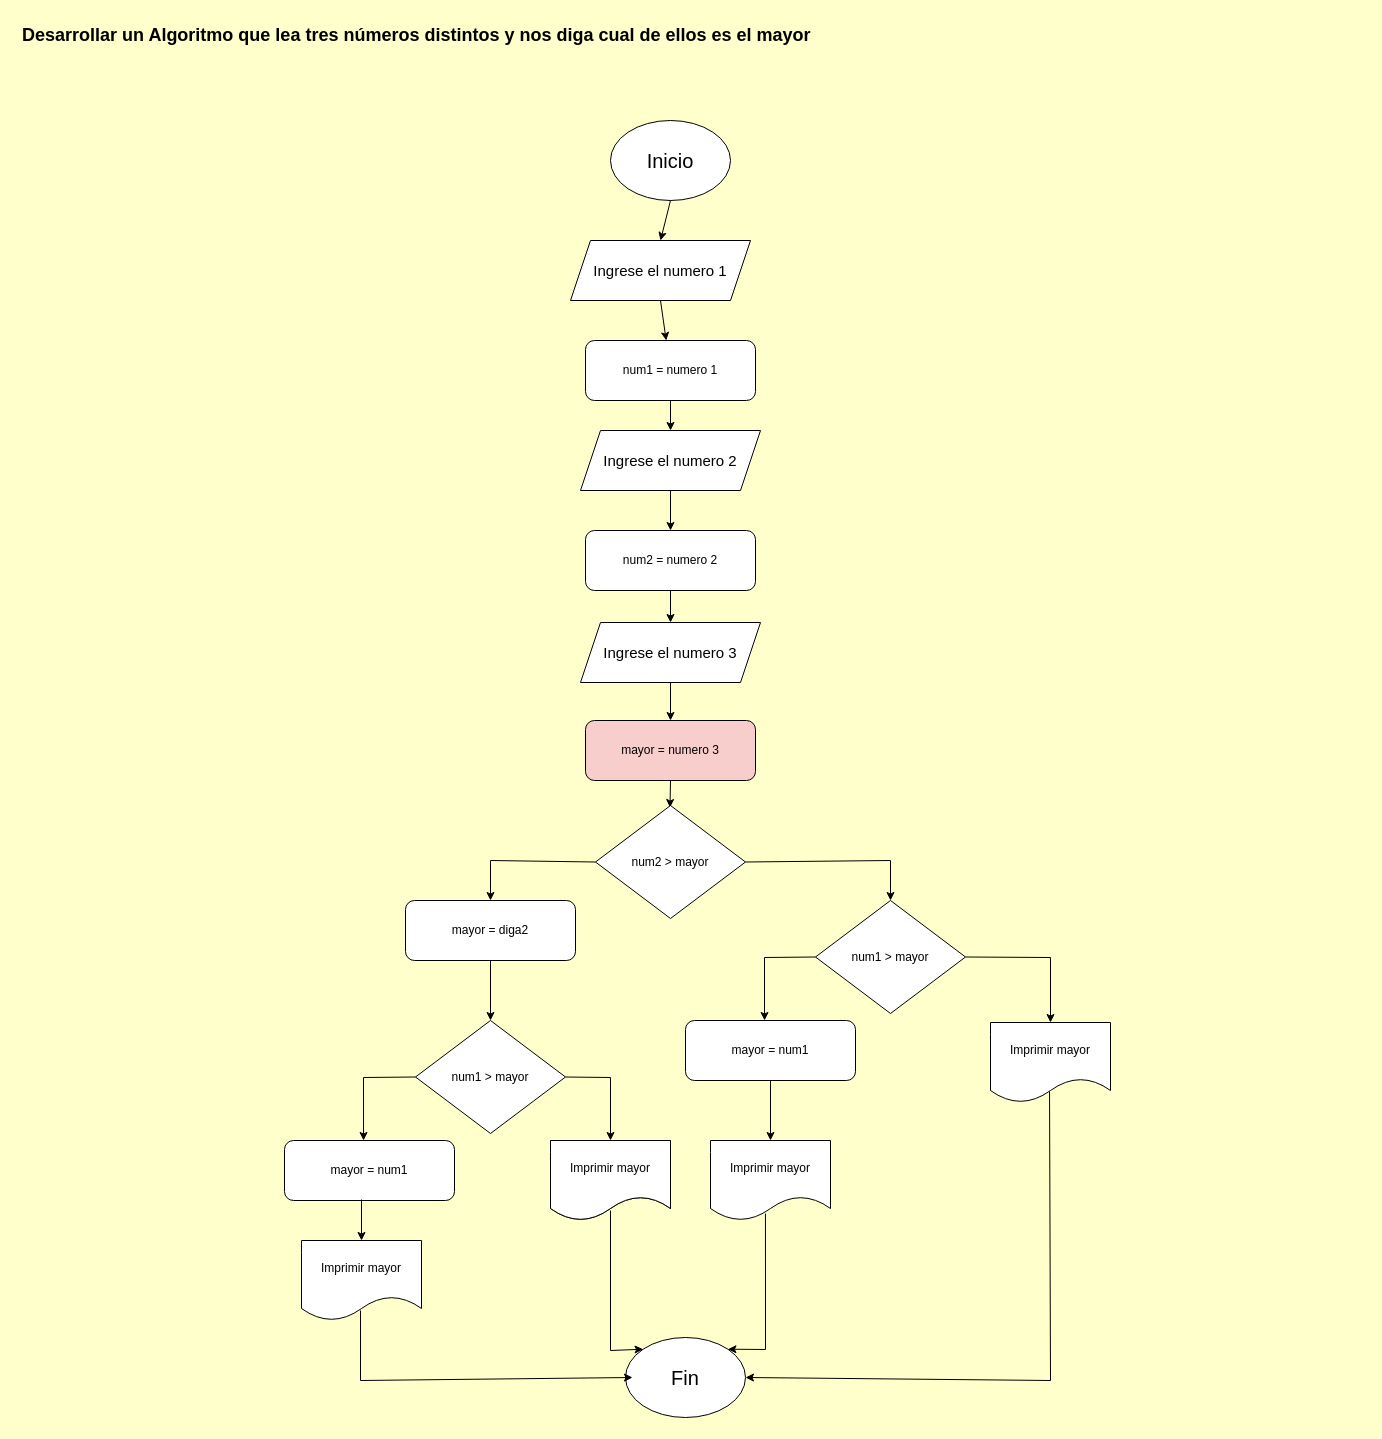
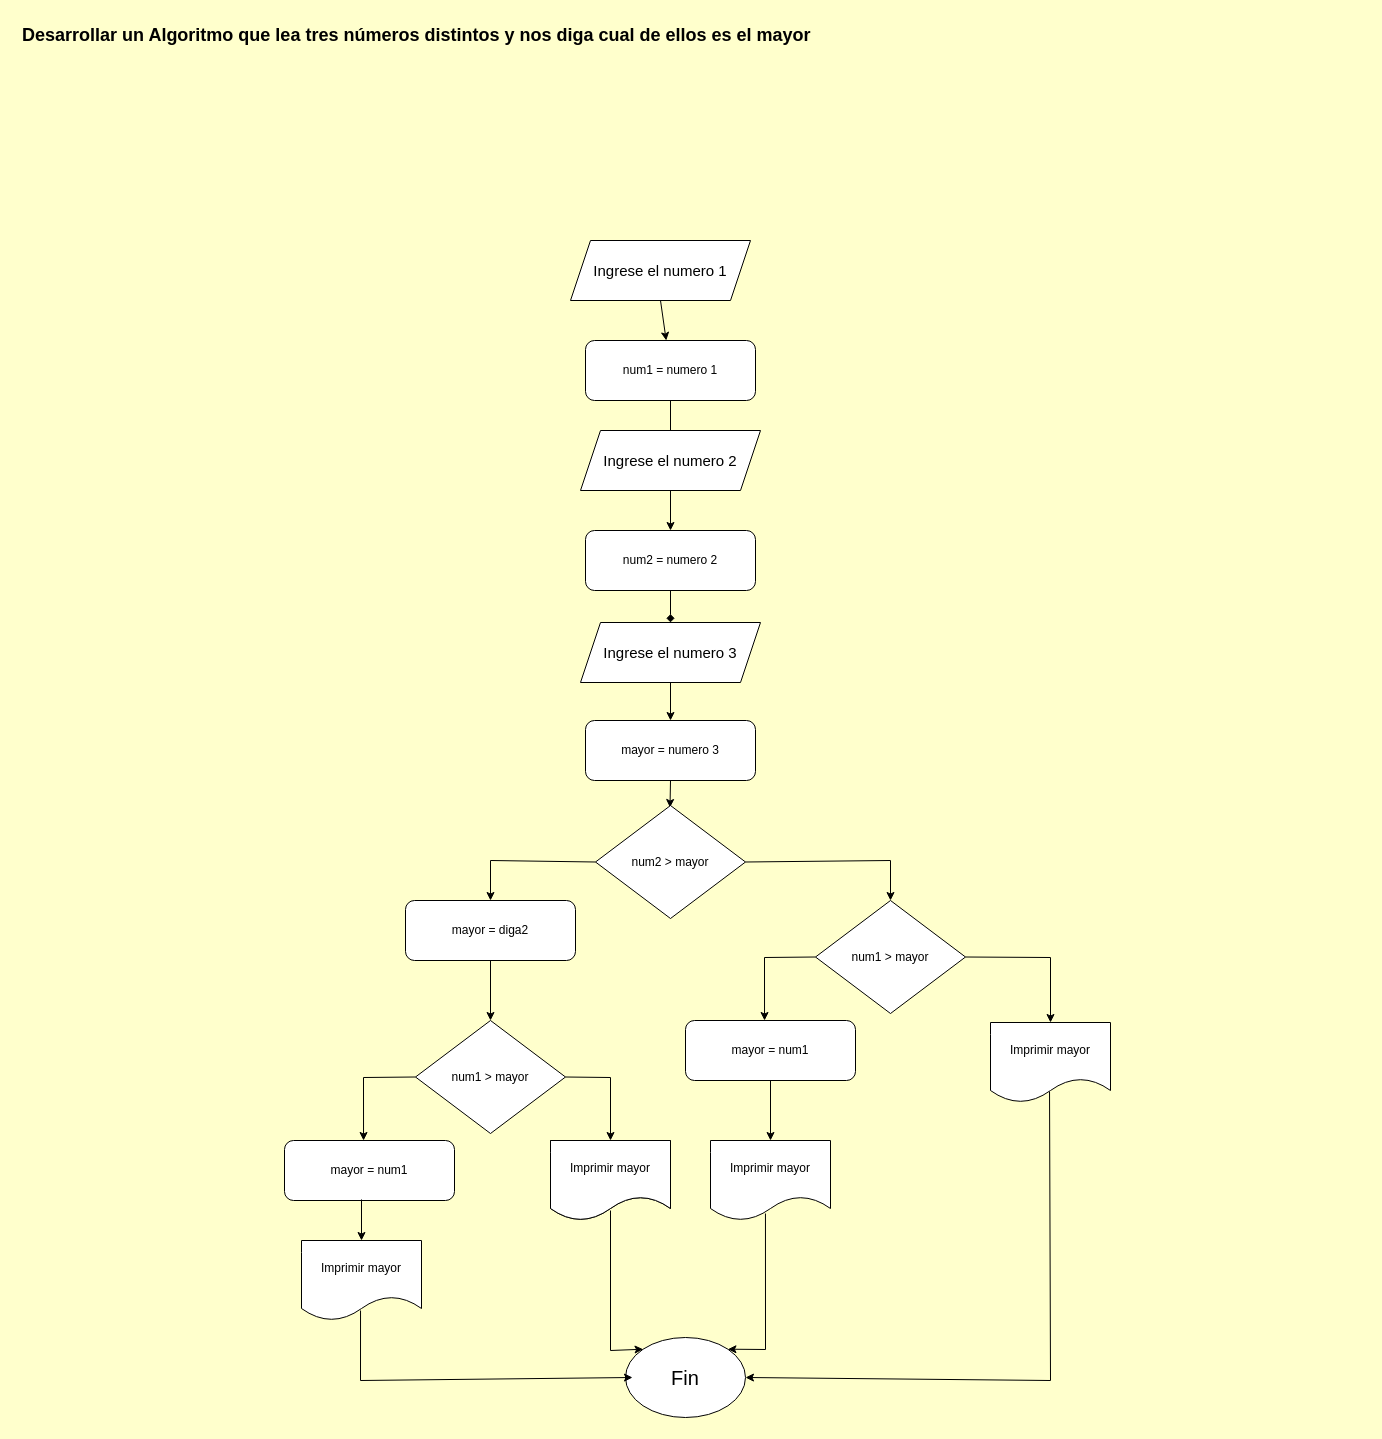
- <mxCell id="3" value="&lt;font style=&quot;font-size: 20px;&quot;&gt;Inicio&lt;/font&gt;" style="ellipse;whiteSpace=wrap;html=1;" parent="1" vertex="1"><mxGeometry x="610" y="120" width="120" height="80" as="geometry" /></mxCell>
- <mxCell id="10" value="" style="endArrow=classic;html=1;rounded=0;entryX=0.5;entryY=0;entryDx=0;entryDy=0;exitX=0.5;exitY=1;exitDx=0;exitDy=0;" parent="1" source="3" target="4" edge="1"><mxGeometry width="50" height="50" relative="1" as="geometry"><mxPoint x="670" y="610" as="sourcePoint" /><mxPoint x="720" y="560" as="targetPoint" /></mxGeometry></mxCell>
- <mxCell id="12" value="" style="endArrow=classic;html=1;rounded=0;exitX=0.5;exitY=1;exitDx=0;exitDy=0;entryX=0.5;entryY=0;entryDx=0;entryDy=0;" parent="1" source="7" target="5" edge="1"><mxGeometry width="50" height="50" relative="1" as="geometry"><mxPoint x="670" y="610" as="sourcePoint" /><mxPoint x="720" y="560" as="targetPoint" /></mxGeometry></mxCell>
+ <mxCell id="12" value="" style="endArrow=none;html=1;rounded=0;exitX=0.5;exitY=1;exitDx=0;exitDy=0;entryX=0.5;entryY=0;entryDx=0;entryDy=0;" parent="1" source="7" target="5" edge="1"><mxGeometry width="50" height="50" relative="1" as="geometry"><mxPoint x="670" y="610" as="sourcePoint" /><mxPoint x="720" y="560" as="targetPoint" /></mxGeometry></mxCell>
- <mxCell id="14" value="" style="endArrow=classic;html=1;rounded=0;exitX=0.5;exitY=1;exitDx=0;exitDy=0;entryX=0.5;entryY=0;entryDx=0;entryDy=0;" parent="1" source="8" target="6" edge="1"><mxGeometry width="50" height="50" relative="1" as="geometry"><mxPoint x="670" y="610" as="sourcePoint" /><mxPoint x="720" y="560" as="targetPoint" /></mxGeometry></mxCell>
+ <mxCell id="14" value="" style="endArrow=diamond;html=1;rounded=0;exitX=0.5;exitY=1;exitDx=0;exitDy=0;entryX=0.5;entryY=0;entryDx=0;entryDy=0;" parent="1" source="8" target="6" edge="1"><mxGeometry width="50" height="50" relative="1" as="geometry"><mxPoint x="670" y="610" as="sourcePoint" /><mxPoint x="720" y="560" as="targetPoint" /></mxGeometry></mxCell>
- <mxCell id="9" value="mayor = numero 3" style="rounded=1;whiteSpace=wrap;html=1;fillColor=#f8cecc;" parent="1" vertex="1"><mxGeometry x="585" y="720" width="170" height="60" as="geometry" /></mxCell>
+ <mxCell id="9" value="mayor = numero 3" style="rounded=1;whiteSpace=wrap;html=1;" parent="1" vertex="1"><mxGeometry x="585" y="720" width="170" height="60" as="geometry" /></mxCell>
